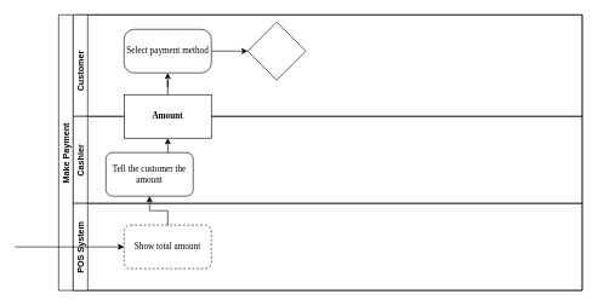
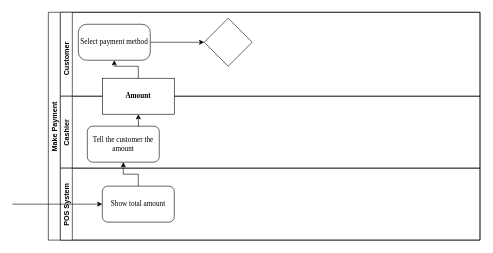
- <mxCell id="5" value="Select payment method" style="whiteSpace=wrap;html=1;fontFamily=Georgia;rounded=1;arcSize=23;fontStyle=0;" vertex="1" parent="3"><mxGeometry x="70" y="20" width="120" height="60" as="geometry" /></mxCell>
+ <mxCell id="5" value="Select payment method" style="whiteSpace=wrap;html=1;fontFamily=Georgia;rounded=1;arcSize=23;fontStyle=0;" vertex="1" parent="3"><mxGeometry x="30" y="20" width="120" height="60" as="geometry" /></mxCell>
- <mxCell id="12" value="Show total amount" style="rounded=1;whiteSpace=wrap;html=1;fontFamily=Georgia;dashed=1;" vertex="1" parent="11"><mxGeometry x="70" y="30" width="120" height="60" as="geometry" /></mxCell>
+ <mxCell id="12" value="Show total amount" style="rounded=1;whiteSpace=wrap;html=1;fontFamily=Georgia;" vertex="1" parent="11"><mxGeometry x="70" y="30" width="120" height="60" as="geometry" /></mxCell>
